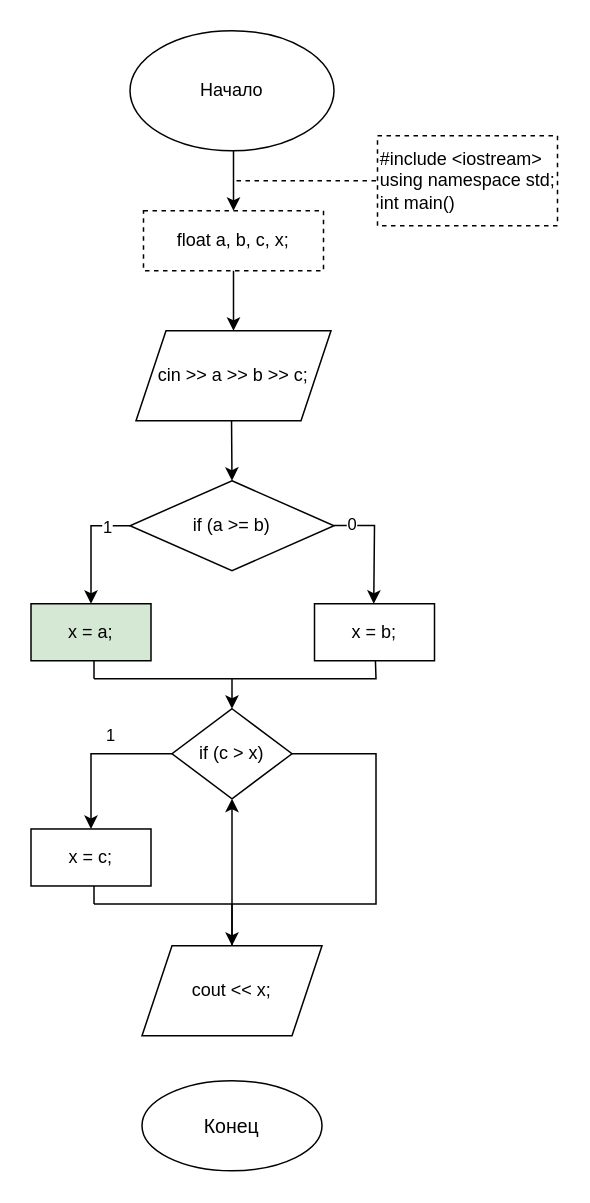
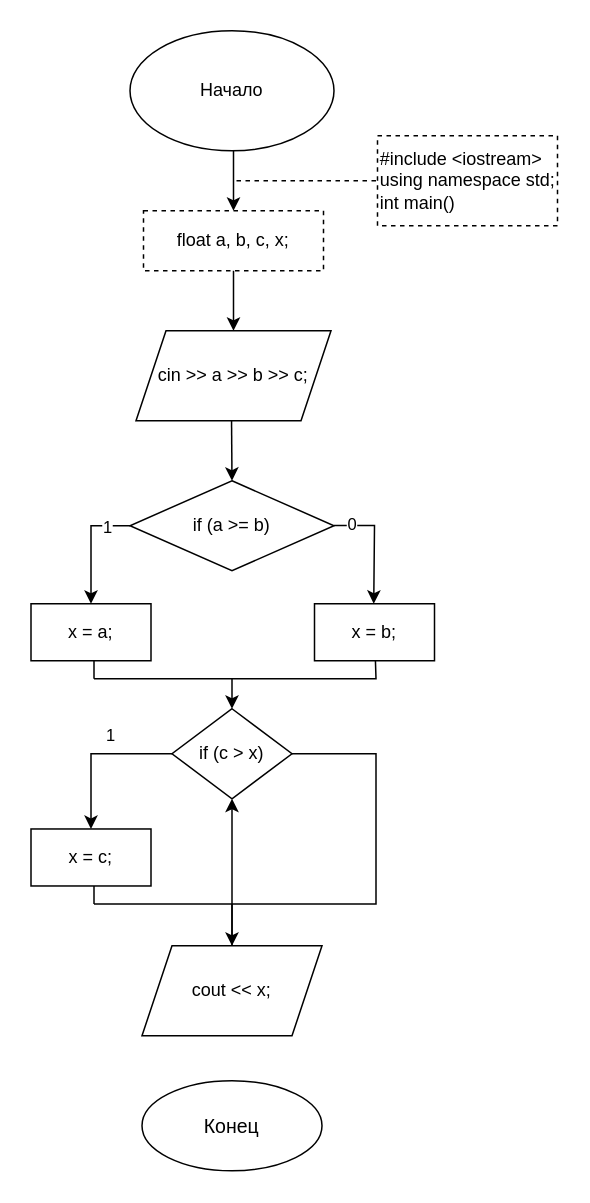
- <mxCell id="16" value="&lt;span&gt;&#09;&#09;&lt;/span&gt;x = a;" style="rounded=0;whiteSpace=wrap;html=1;align=center;fillColor=#d5e8d4;" parent="1" vertex="1"><mxGeometry x="20" y="402" width="80" height="38" as="geometry" /></mxCell>
+ <mxCell id="16" value="&lt;span&gt;&#09;&#09;&lt;/span&gt;x = a;" style="rounded=0;whiteSpace=wrap;html=1;align=center;" parent="1" vertex="1"><mxGeometry x="20" y="402" width="80" height="38" as="geometry" /></mxCell>
